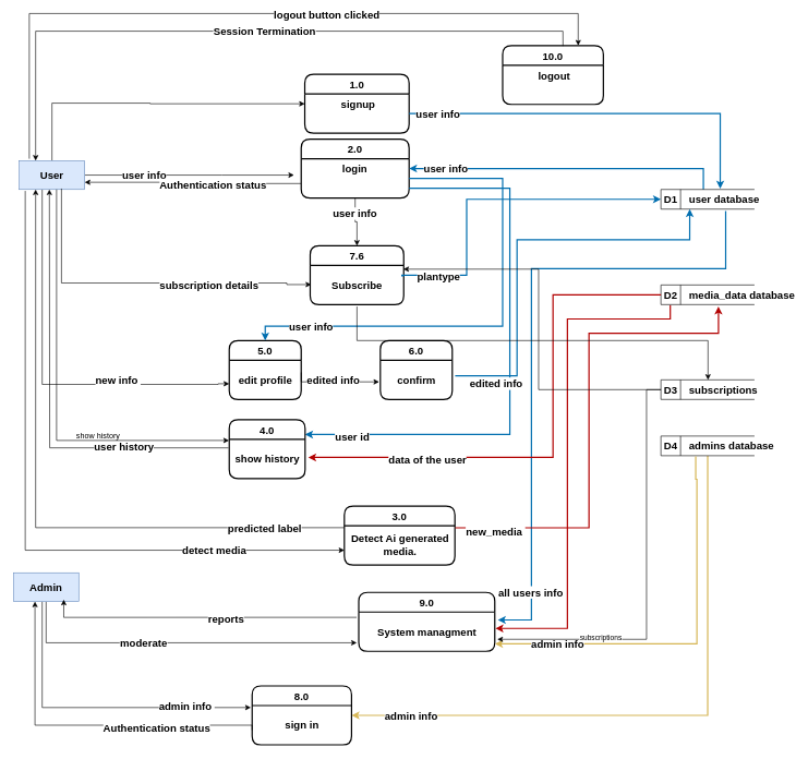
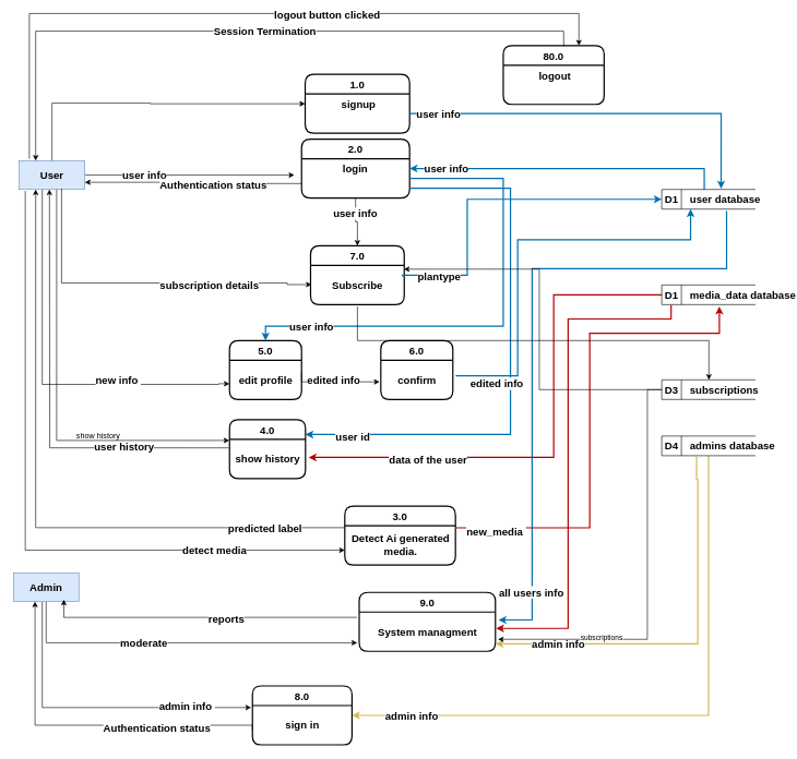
- <mxCell id="53" value="10.0" style="swimlane;childLayout=stackLayout;horizontal=1;startSize=30;horizontalStack=0;rounded=1;fontSize=16;fontStyle=1;strokeWidth=2;resizeParent=0;resizeLast=1;shadow=0;dashed=0;align=center;" parent="1" vertex="1"><mxGeometry x="768" y="69" width="154" height="90" as="geometry" /></mxCell>
+ <mxCell id="53" value="80.0" style="swimlane;childLayout=stackLayout;horizontal=1;startSize=30;horizontalStack=0;rounded=1;fontSize=16;fontStyle=1;strokeWidth=2;resizeParent=0;resizeLast=1;shadow=0;dashed=0;align=center;" parent="1" vertex="1"><mxGeometry x="768" y="69" width="154" height="90" as="geometry" /></mxCell>
- <mxCell id="12" value="7.6" style="swimlane;childLayout=stackLayout;horizontal=1;startSize=30;horizontalStack=0;rounded=1;fontSize=16;fontStyle=1;strokeWidth=2;resizeParent=0;resizeLast=1;shadow=0;dashed=0;align=center;" parent="1" vertex="1"><mxGeometry x="473.75" y="375" width="143" height="90" as="geometry" /></mxCell>
+ <mxCell id="12" value="7.0" style="swimlane;childLayout=stackLayout;horizontal=1;startSize=30;horizontalStack=0;rounded=1;fontSize=16;fontStyle=1;strokeWidth=2;resizeParent=0;resizeLast=1;shadow=0;dashed=0;align=center;" parent="1" vertex="1"><mxGeometry x="473.75" y="375" width="143" height="90" as="geometry" /></mxCell>
- <mxCell id="34" value="&lt;font style=&quot;font-size: 16px;&quot;&gt;D2&amp;nbsp; &amp;nbsp; media_data database&lt;/font&gt;" style="html=1;dashed=0;whitespace=wrap;shape=mxgraph.dfd.dataStoreID;align=left;spacingLeft=3;points=[[0,0],[0.5,0],[1,0],[0,0.5],[1,0.5],[0,1],[0.5,1],[1,1]];fontSize=16;fontStyle=1" parent="1" vertex="1"><mxGeometry x="1010" y="435" width="143" height="30" as="geometry" /></mxCell>
+ <mxCell id="34" value="&lt;font style=&quot;font-size: 16px;&quot;&gt;D1&amp;nbsp; &amp;nbsp; media_data database&lt;/font&gt;" style="html=1;dashed=0;whitespace=wrap;shape=mxgraph.dfd.dataStoreID;align=left;spacingLeft=3;points=[[0,0],[0.5,0],[1,0],[0,0.5],[1,0.5],[0,1],[0.5,1],[1,1]];fontSize=16;fontStyle=1" parent="1" vertex="1"><mxGeometry x="1010" y="435" width="143" height="30" as="geometry" /></mxCell>
